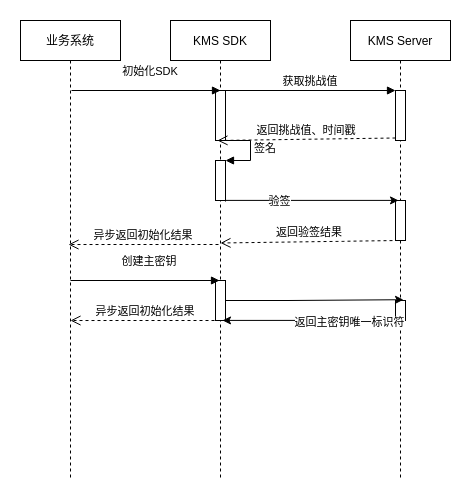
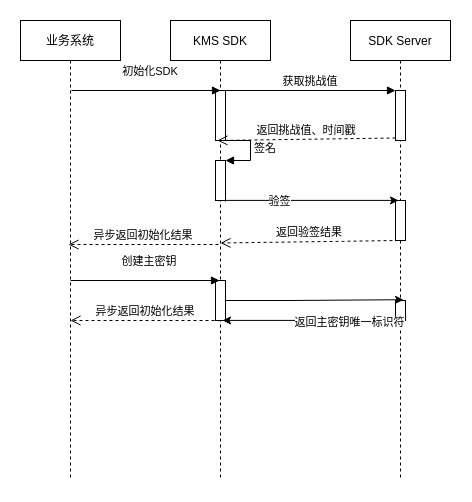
- <mxCell id="7" value="KMS Server" style="shape=umlLifeline;perimeter=lifelinePerimeter;container=1;collapsible=0;recursiveResize=0;rounded=0;shadow=0;strokeWidth=1;" parent="1" vertex="1"><mxGeometry x="350" y="20" width="100" height="460" as="geometry" /></mxCell>
+ <mxCell id="7" value="SDK Server" style="shape=umlLifeline;perimeter=lifelinePerimeter;container=1;collapsible=0;recursiveResize=0;rounded=0;shadow=0;strokeWidth=1;" parent="1" vertex="1"><mxGeometry x="350" y="20" width="100" height="460" as="geometry" /></mxCell>
